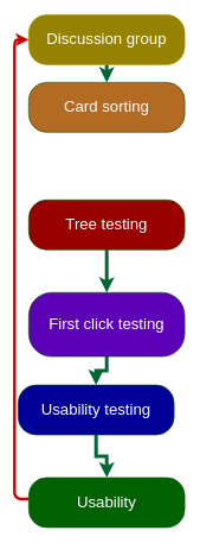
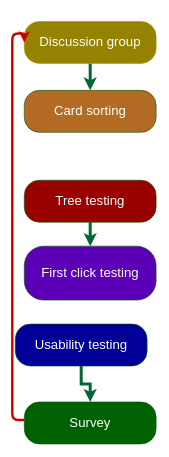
- <mxCell id="3" value="&lt;font style=&quot;font-size: 22px&quot;&gt;Discussion group&lt;/font&gt;" style="text;html=1;strokeColor=#B09500;align=center;verticalAlign=middle;whiteSpace=wrap;rounded=1;fontColor=#ffffff;arcSize=36;fillColor=#948200;" vertex="1" parent="1"><mxGeometry x="40" y="20" width="220" height="70" as="geometry" /></mxCell>
+ <mxCell id="3" value="&lt;font style=&quot;font-size: 22px&quot;&gt;Discussion group&lt;/font&gt;" style="text;html=1;strokeColor=#B09500;align=center;verticalAlign=middle;whiteSpace=wrap;rounded=1;fontColor=#ffffff;arcSize=36;fillColor=#948200;" vertex="1" parent="1"><mxGeometry x="40" y="35" width="220" height="70" as="geometry" /></mxCell>
- <mxCell id="4" value="&lt;font style=&quot;font-size: 22px&quot;&gt;Card sorting&lt;/font&gt;" style="text;html=1;strokeColor=#005700;align=center;verticalAlign=middle;whiteSpace=wrap;rounded=1;fontColor=#ffffff;arcSize=36;fillColor=#B36B24;" vertex="1" parent="1"><mxGeometry x="40" y="115" width="220" height="70" as="geometry" /></mxCell>
+ <mxCell id="4" value="&lt;font style=&quot;font-size: 22px&quot;&gt;Card sorting&lt;/font&gt;" style="text;html=1;strokeColor=#005700;align=center;verticalAlign=middle;whiteSpace=wrap;rounded=1;fontColor=#ffffff;arcSize=36;fillColor=#B36B24;" vertex="1" parent="1"><mxGeometry x="40" y="150" width="220" height="70" as="geometry" /></mxCell>
- <mxCell id="6" value="&lt;font style=&quot;font-size: 22px&quot;&gt;Tree testing&lt;/font&gt;" style="text;html=1;strokeColor=#005700;align=center;verticalAlign=middle;whiteSpace=wrap;rounded=1;fontColor=#ffffff;arcSize=36;fillColor=#990000;" vertex="1" parent="1"><mxGeometry x="40" y="280" width="220" height="70" as="geometry" /></mxCell>
+ <mxCell id="6" value="&lt;font style=&quot;font-size: 22px&quot;&gt;Tree testing&lt;/font&gt;" style="text;html=1;strokeColor=#005700;align=center;verticalAlign=middle;whiteSpace=wrap;rounded=1;fontColor=#ffffff;arcSize=36;fillColor=#990000;" vertex="1" parent="1"><mxGeometry x="40" y="300" width="220" height="70" as="geometry" /></mxCell>
- <mxCell id="7" style="edgeStyle=orthogonalEdgeStyle;rounded=0;orthogonalLoop=1;jettySize=auto;html=1;strokeWidth=5;strokeColor=#006633;" edge="1" parent="1" source="8" target="10"><mxGeometry relative="1" as="geometry" /></mxCell>
- <mxCell id="12" value="&lt;font style=&quot;font-size: 22px&quot;&gt;Usability&lt;/font&gt;" style="text;html=1;strokeColor=#005700;align=center;verticalAlign=middle;whiteSpace=wrap;rounded=1;fontColor=#ffffff;arcSize=36;fillColor=#006100;" vertex="1" parent="1"><mxGeometry x="40" y="670" width="220" height="70" as="geometry" /></mxCell>
+ <mxCell id="12" value="&lt;font style=&quot;font-size: 22px&quot;&gt;Survey&lt;/font&gt;" style="text;html=1;strokeColor=#005700;align=center;verticalAlign=middle;whiteSpace=wrap;rounded=1;fontColor=#ffffff;arcSize=36;fillColor=#006100;" vertex="1" parent="1"><mxGeometry x="40" y="670" width="220" height="70" as="geometry" /></mxCell>
